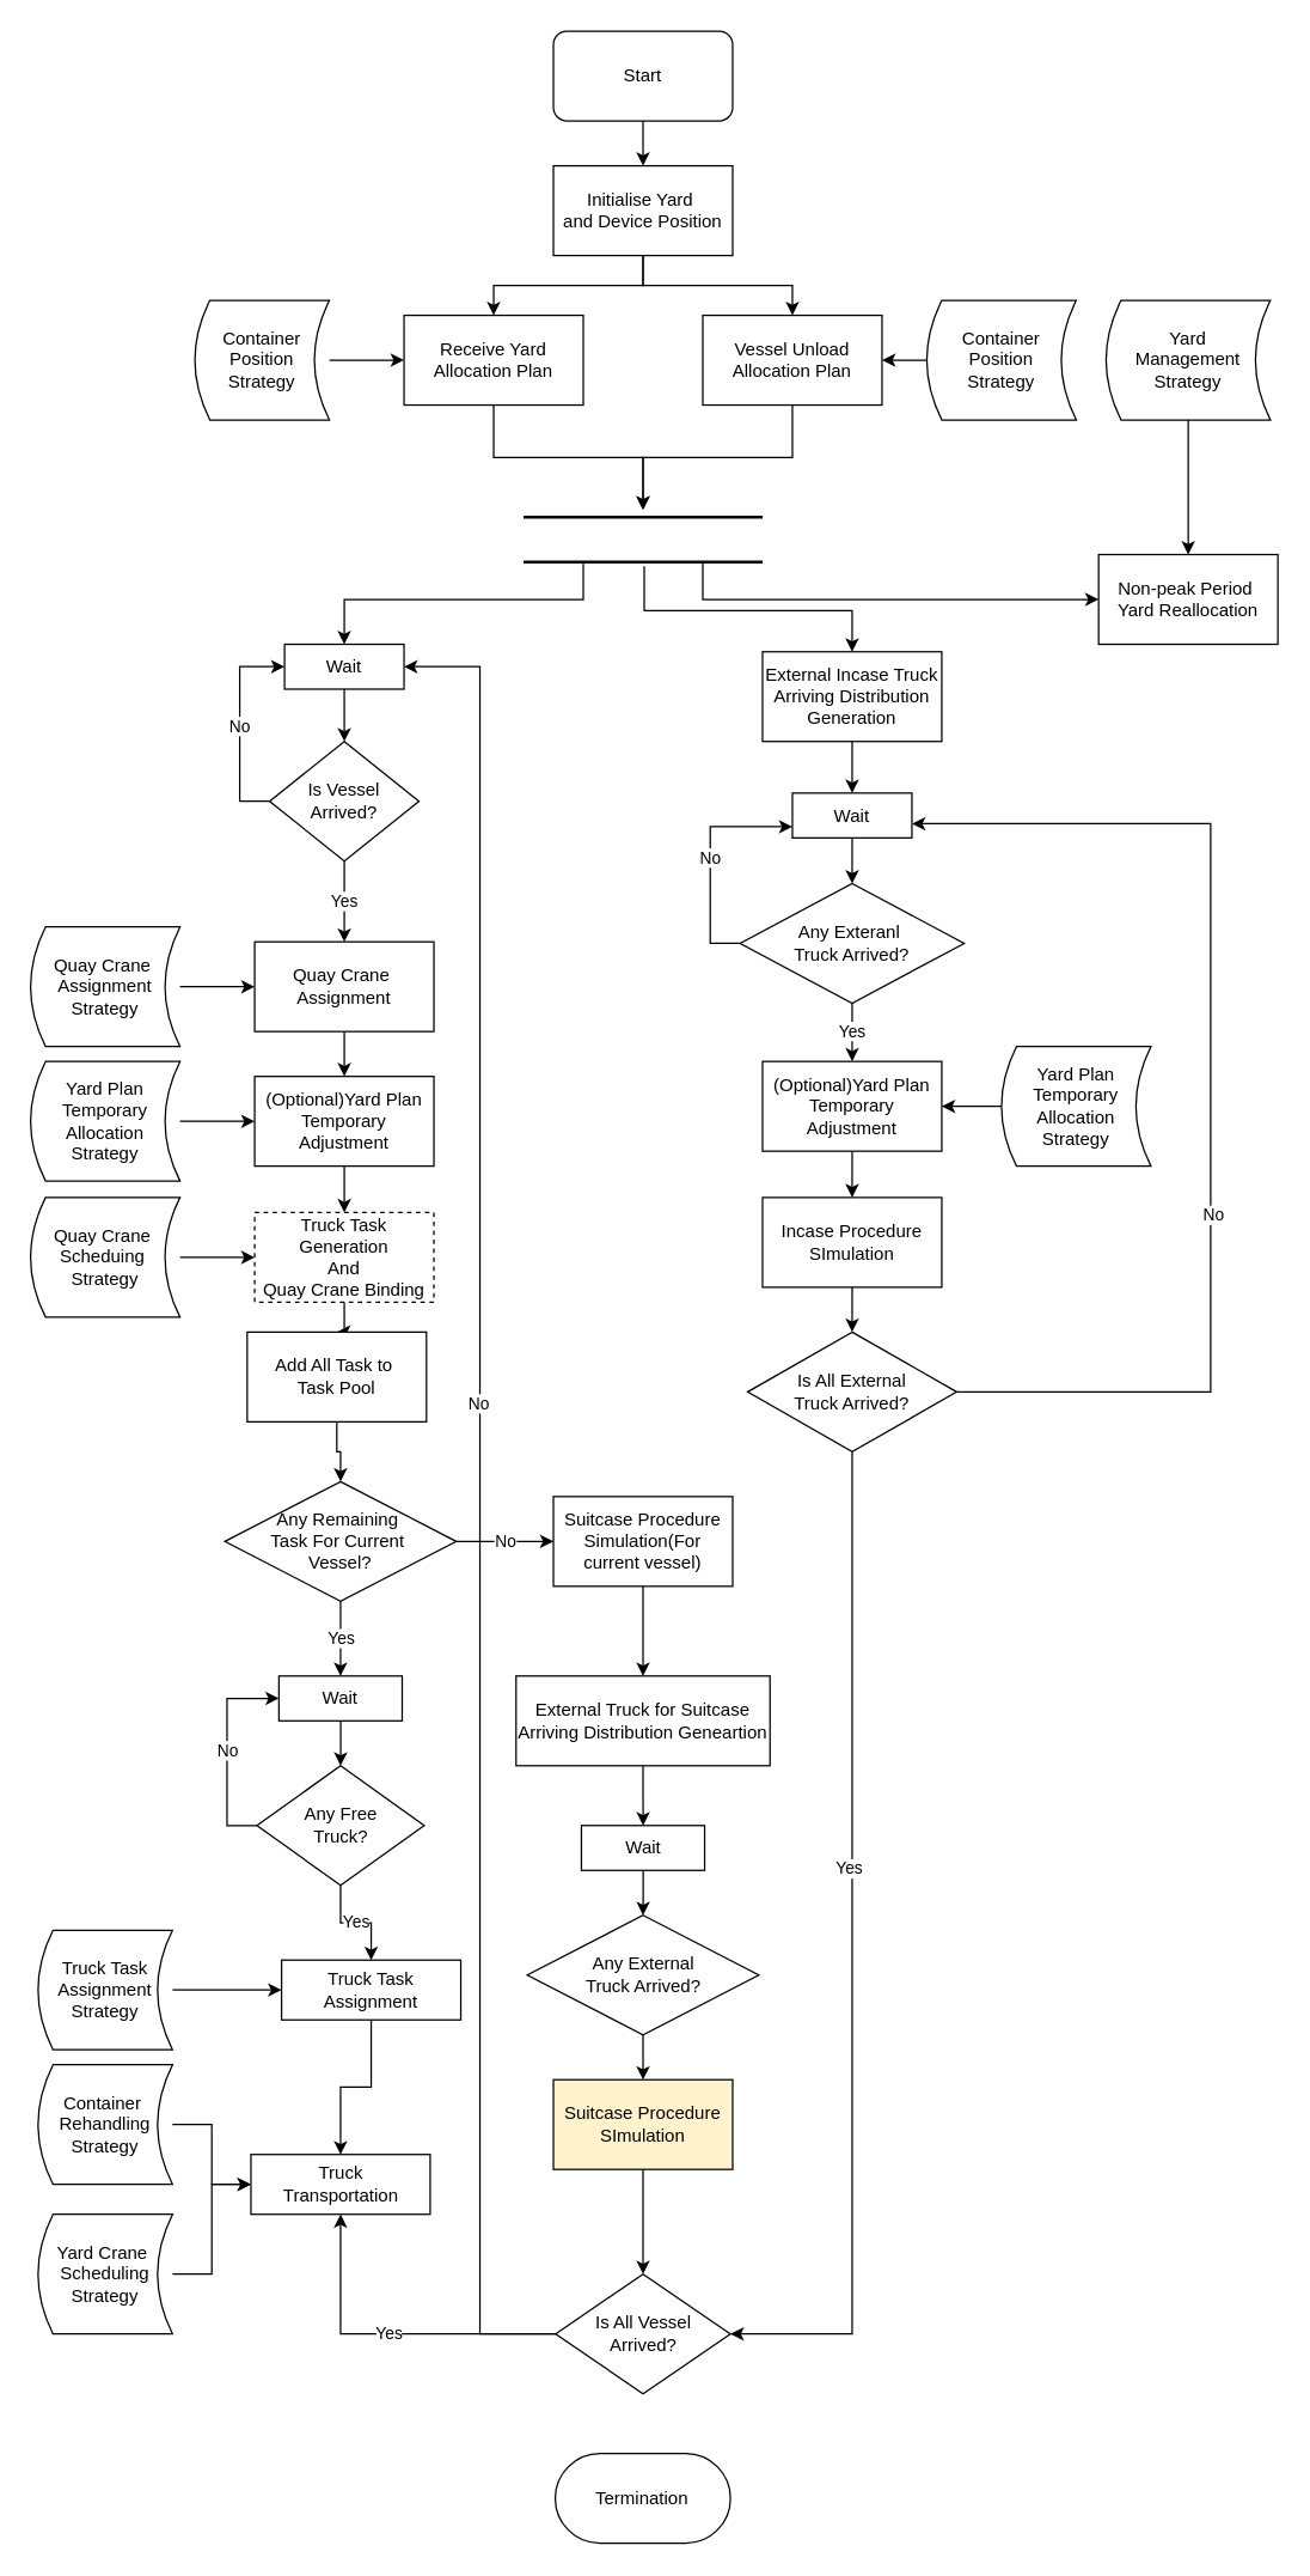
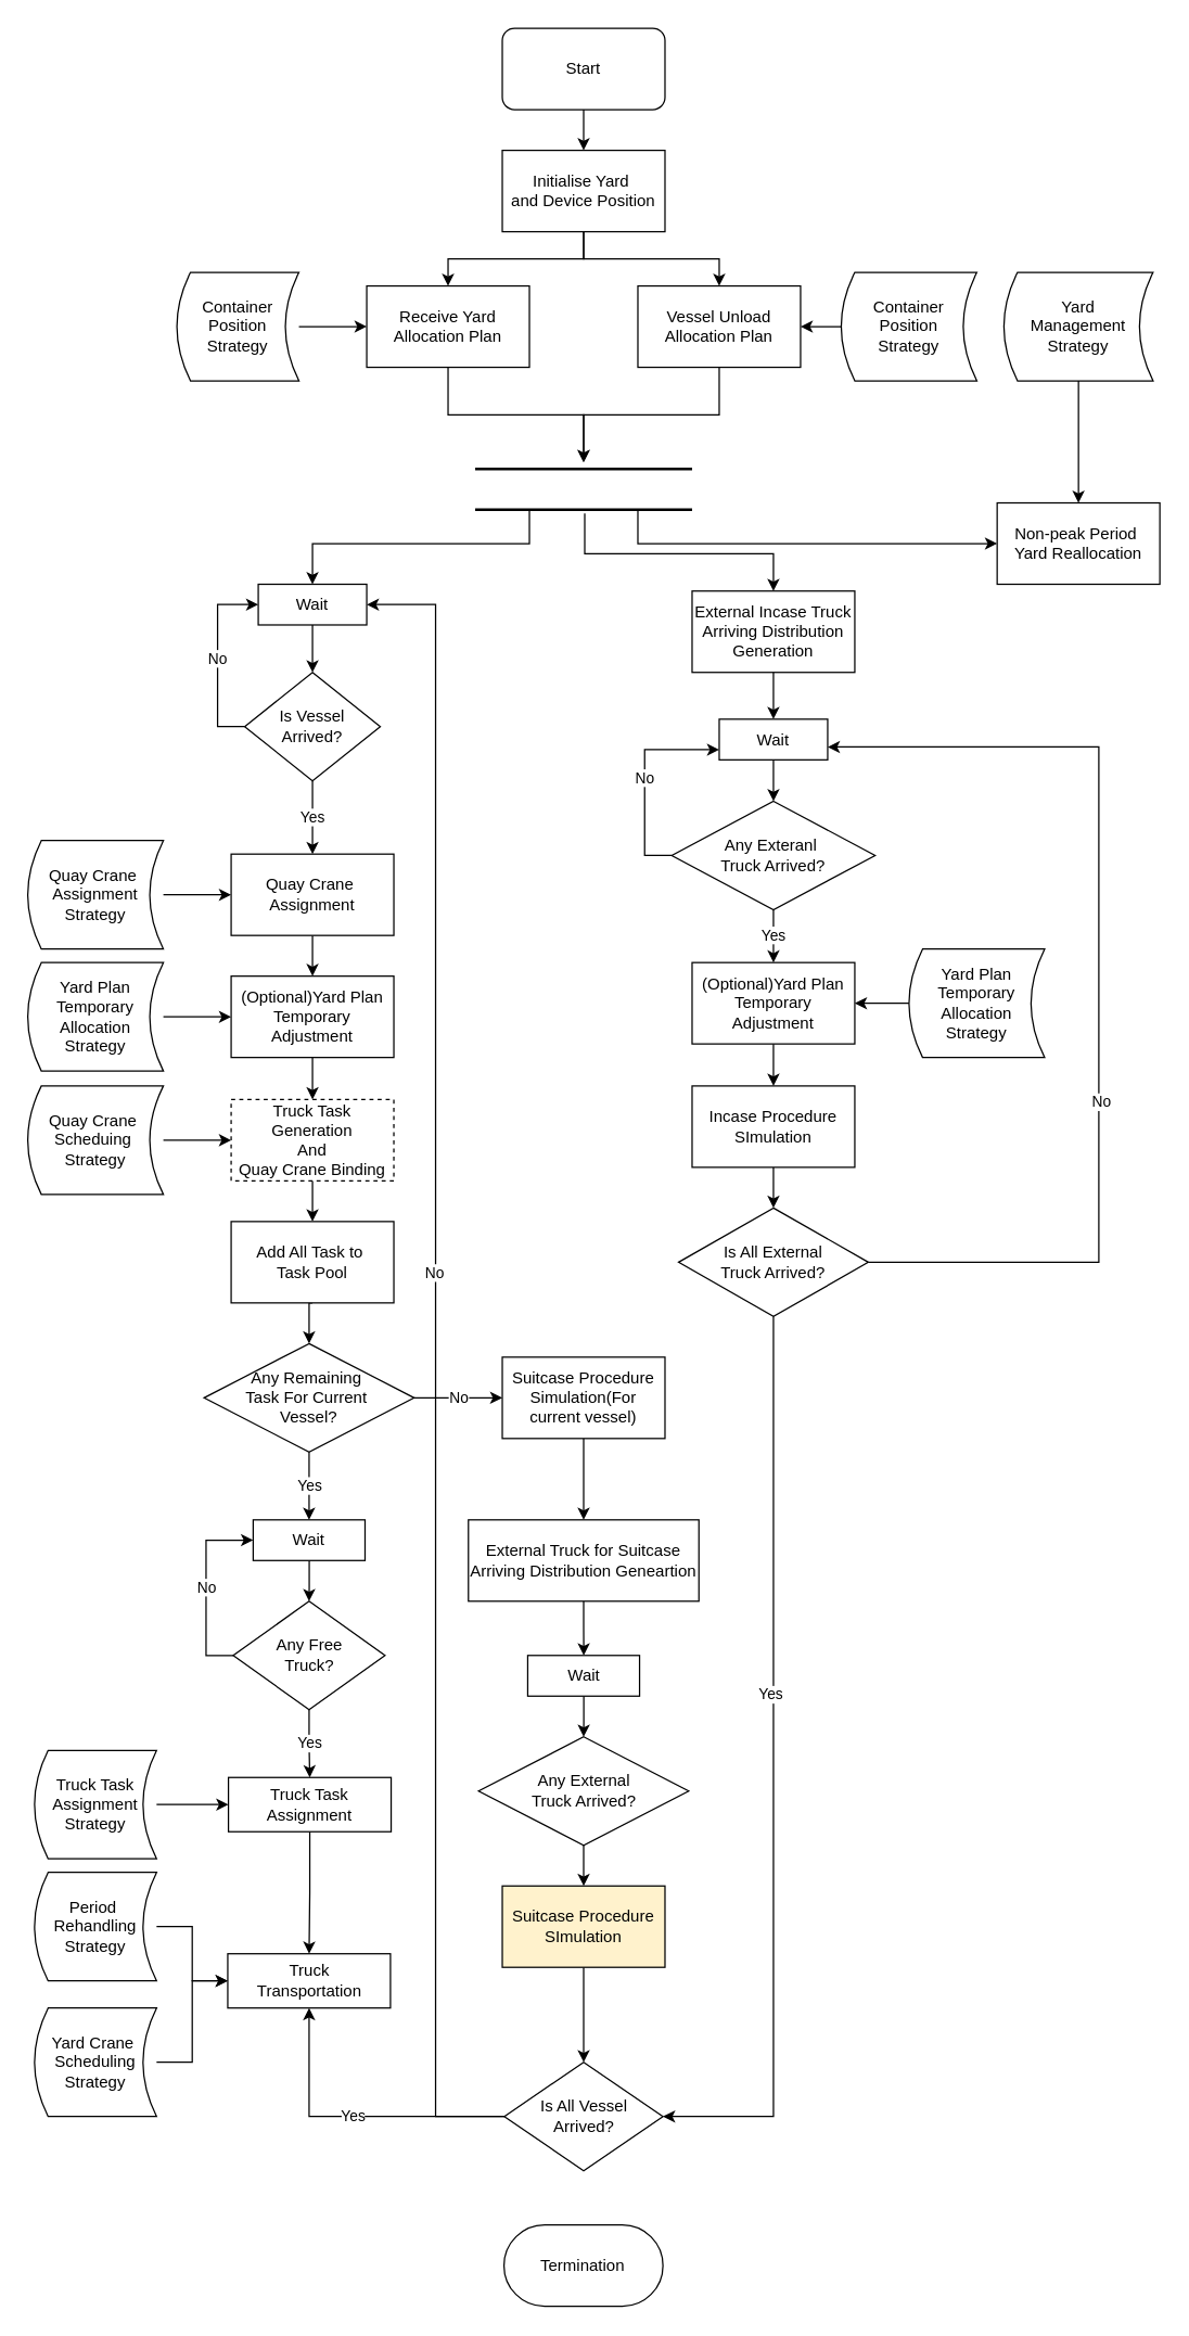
- <mxCell id="41" value="Add All Task to&amp;nbsp;&lt;br&gt;Task Pool" style="rounded=0;whiteSpace=wrap;html=1;" vertex="1" parent="1"><mxGeometry x="165" y="890" width="120" height="60" as="geometry" /></mxCell>
+ <mxCell id="41" value="Add All Task to&amp;nbsp;&lt;br&gt;Task Pool" style="rounded=0;whiteSpace=wrap;html=1;" vertex="1" parent="1"><mxGeometry x="170" y="900" width="120" height="60" as="geometry" /></mxCell>
- <mxCell id="51" value="Truck Task Assignment" style="whiteSpace=wrap;html=1;" vertex="1" parent="1"><mxGeometry x="188" y="1310" width="120" height="40" as="geometry" /></mxCell>
+ <mxCell id="51" value="Truck Task Assignment" style="whiteSpace=wrap;html=1;" vertex="1" parent="1"><mxGeometry x="168" y="1310" width="120" height="40" as="geometry" /></mxCell>
- <mxCell id="56" value="Container&amp;nbsp;&lt;br&gt;Rehandling&lt;br&gt;Strategy" style="shape=dataStorage;whiteSpace=wrap;html=1;fixedSize=1;size=10;" vertex="1" parent="1"><mxGeometry x="25" y="1380" width="90" height="80" as="geometry" /></mxCell>
+ <mxCell id="56" value="Period&amp;nbsp;&lt;br&gt;Rehandling&lt;br&gt;Strategy" style="shape=dataStorage;whiteSpace=wrap;html=1;fixedSize=1;size=10;" vertex="1" parent="1"><mxGeometry x="25" y="1380" width="90" height="80" as="geometry" /></mxCell>
